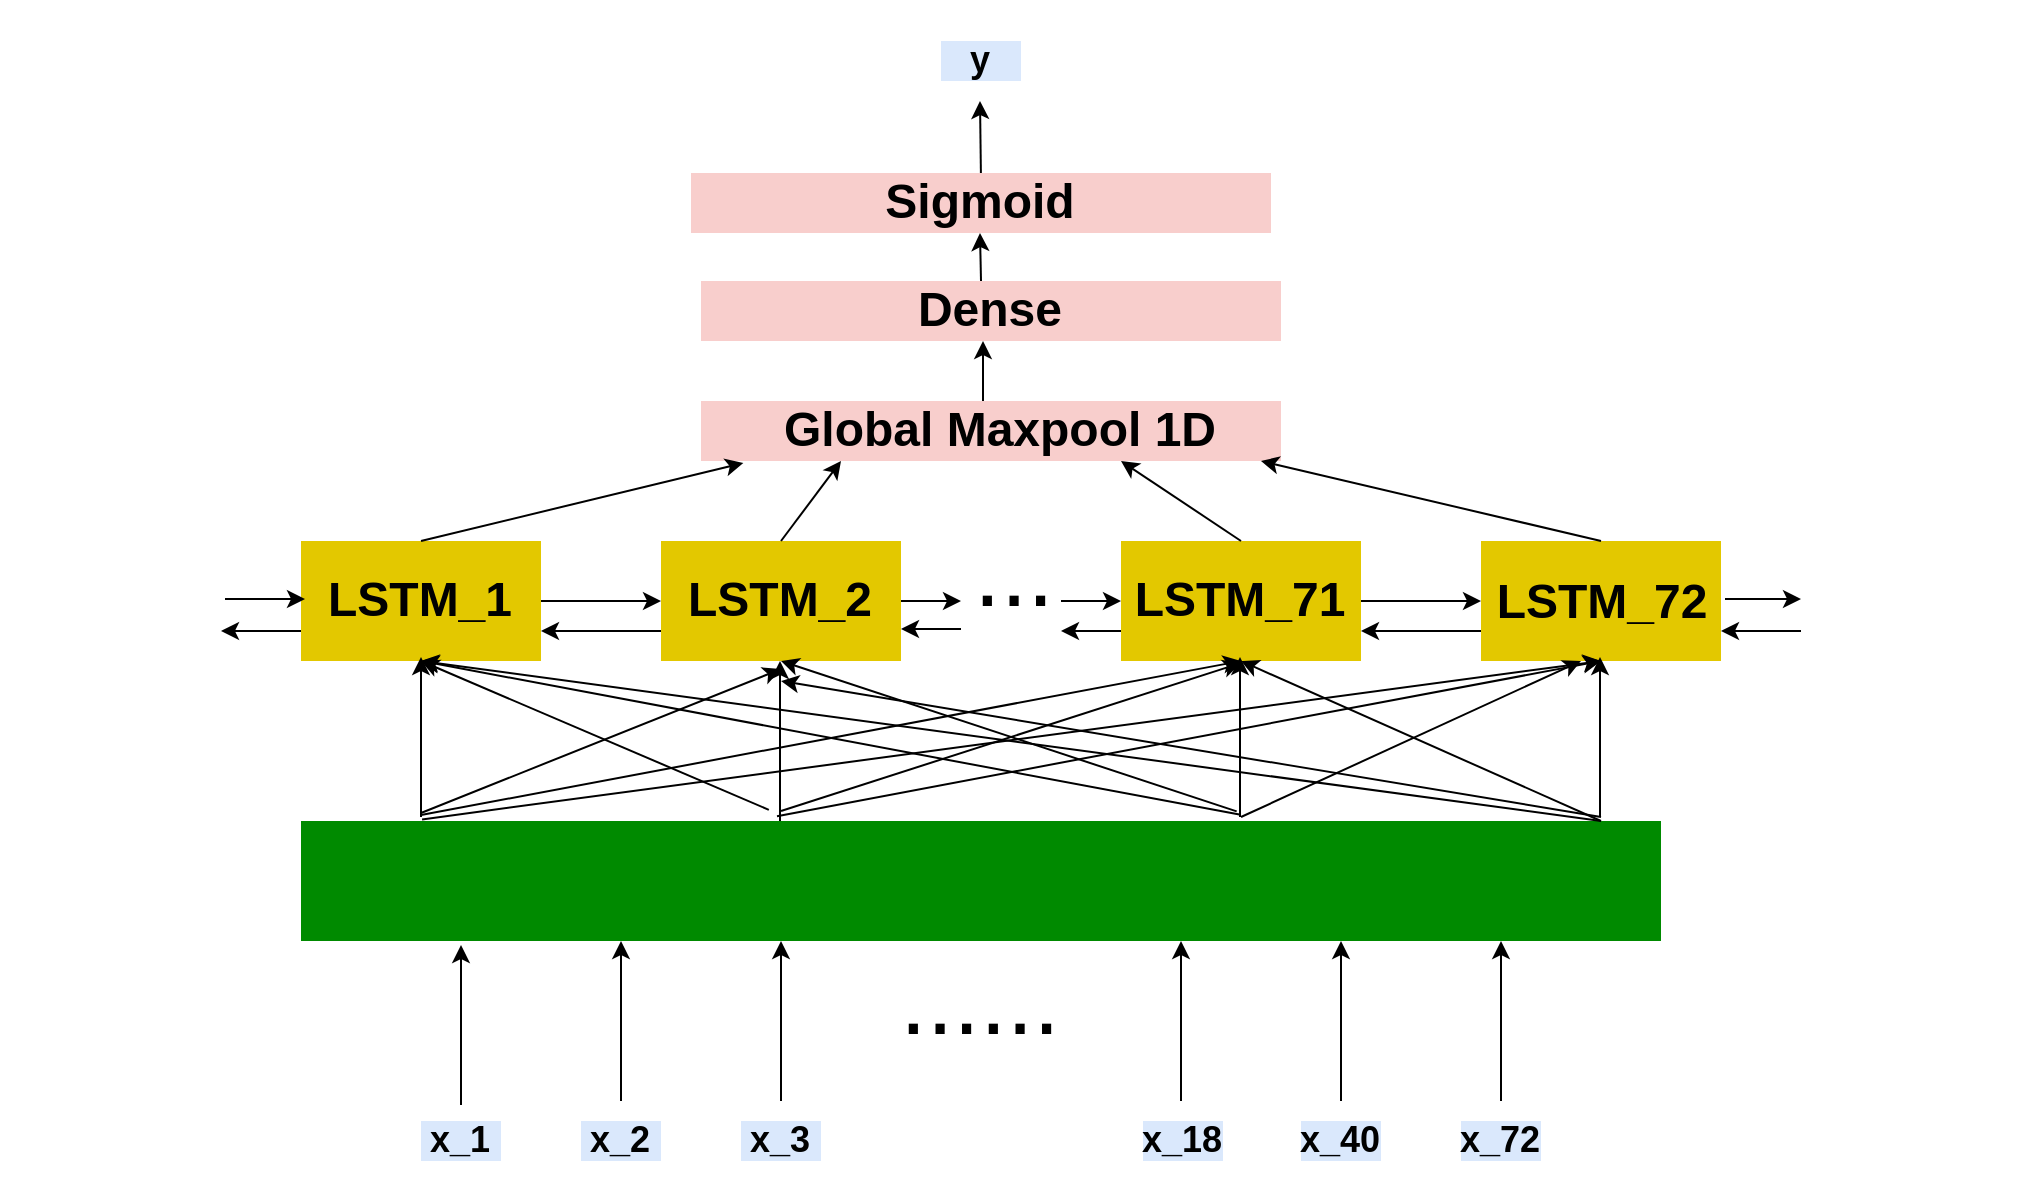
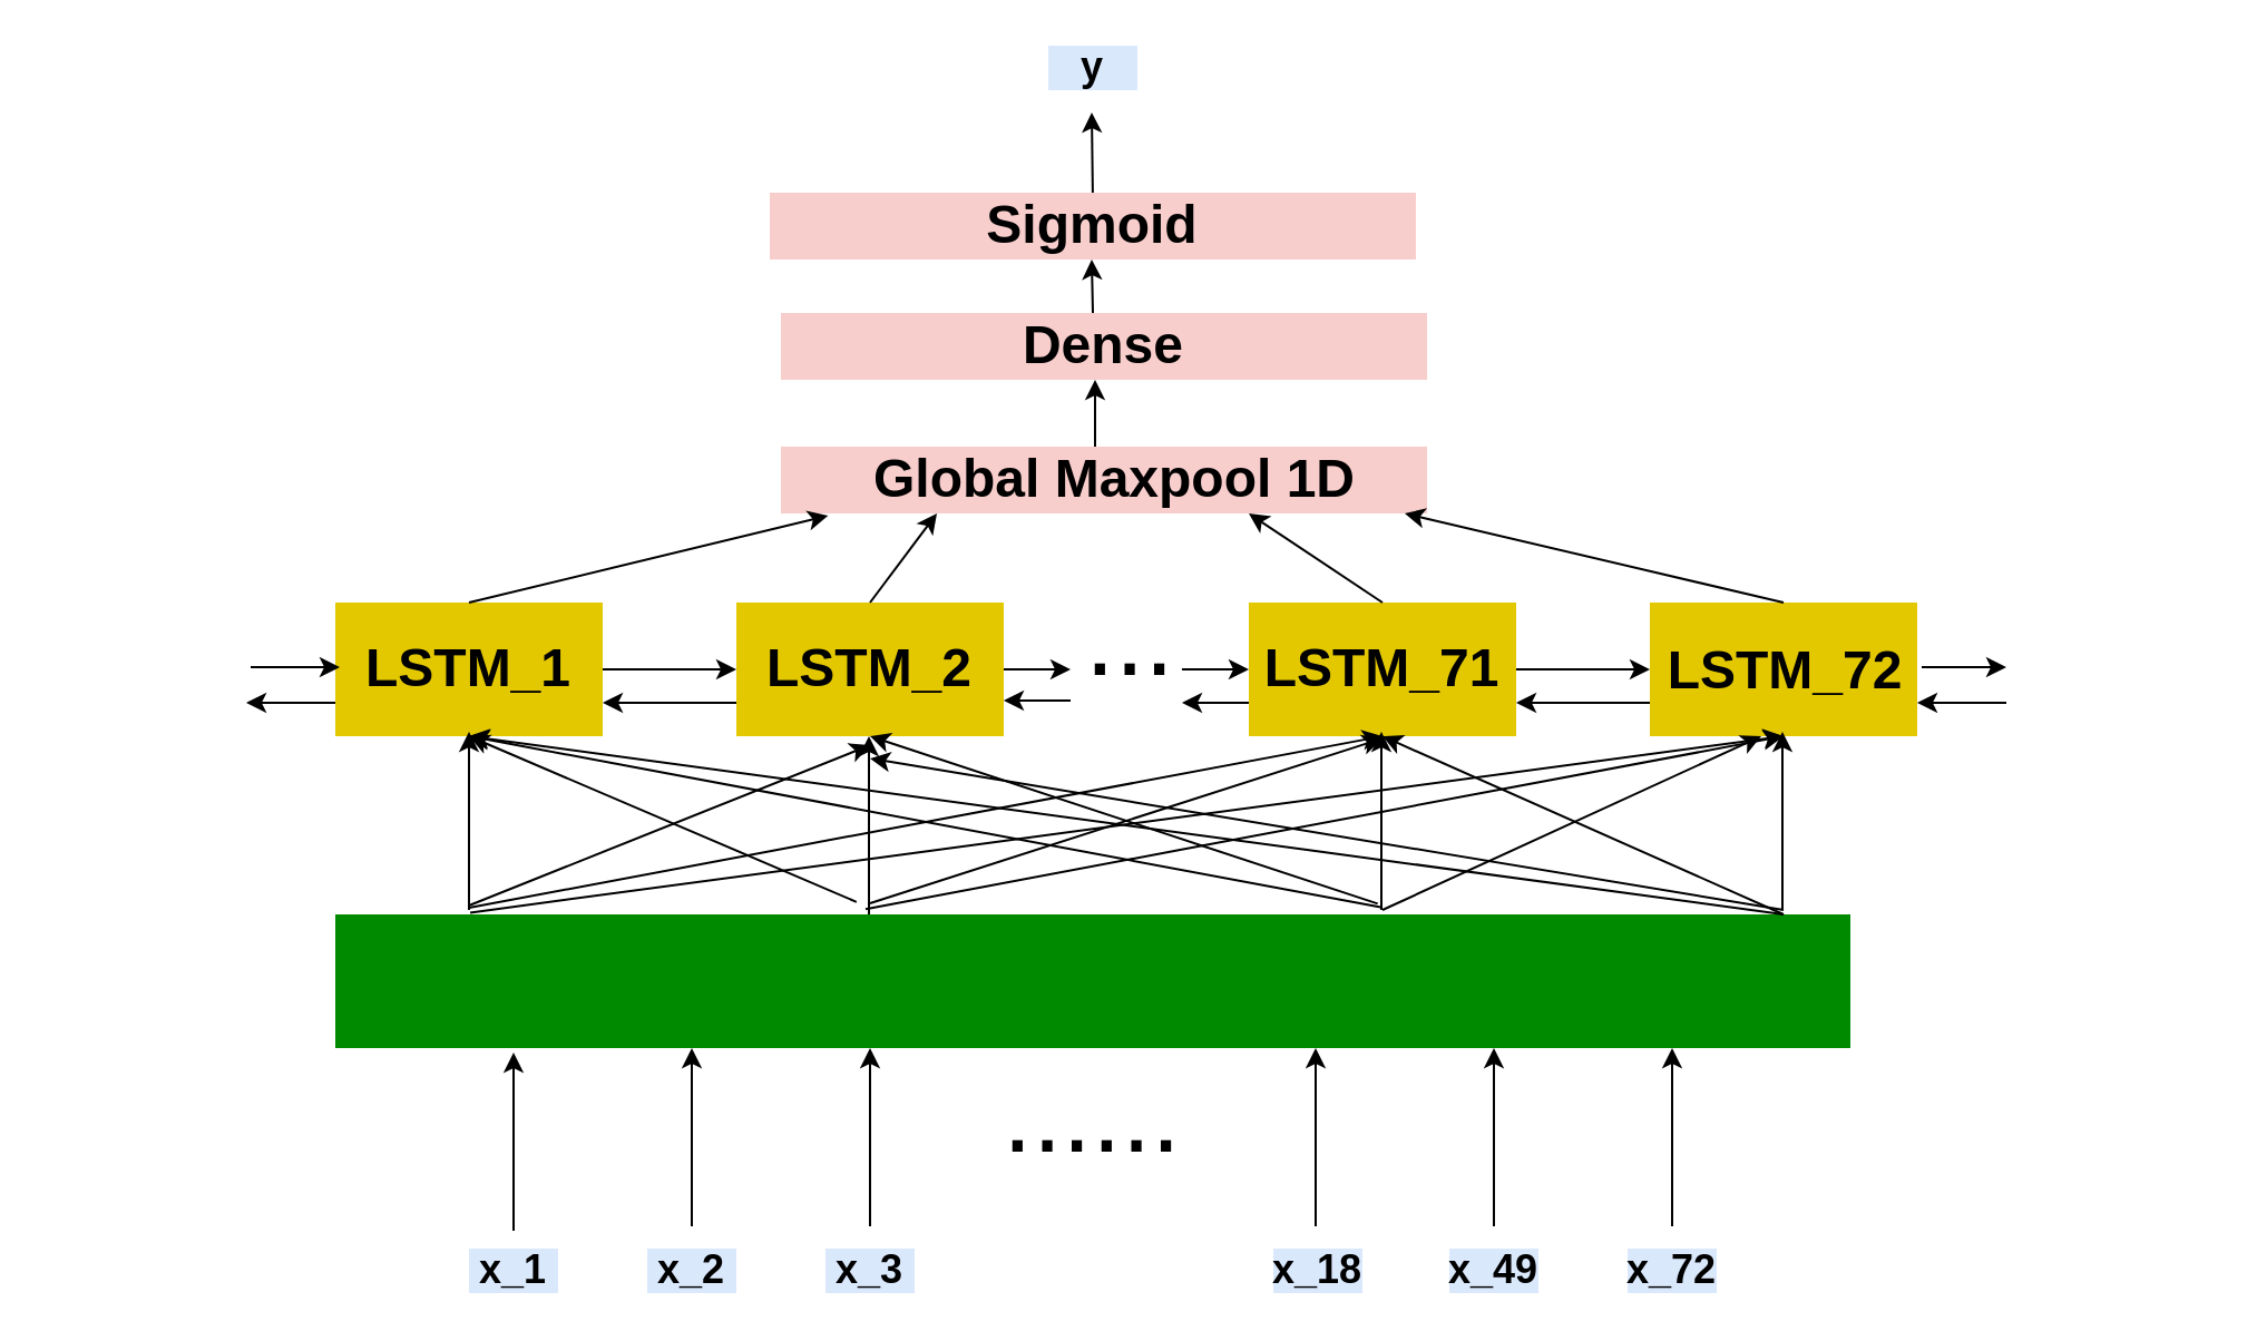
- <mxCell id="52" value="&lt;font style=&quot;font-size: 18px&quot;&gt;&lt;b&gt;x_40&lt;/b&gt;&lt;br&gt;&lt;/font&gt;" style="text;html=1;strokeColor=none;fillColor=#dae8fc;align=center;verticalAlign=middle;whiteSpace=wrap;rounded=0;" parent="1" vertex="1"><mxGeometry x="650" y="560" width="40" height="20" as="geometry" /></mxCell>
+ <mxCell id="52" value="&lt;font style=&quot;font-size: 18px&quot;&gt;&lt;b&gt;x_49&lt;/b&gt;&lt;br&gt;&lt;/font&gt;" style="text;html=1;strokeColor=none;fillColor=#dae8fc;align=center;verticalAlign=middle;whiteSpace=wrap;rounded=0;" parent="1" vertex="1"><mxGeometry x="650" y="560" width="40" height="20" as="geometry" /></mxCell>
